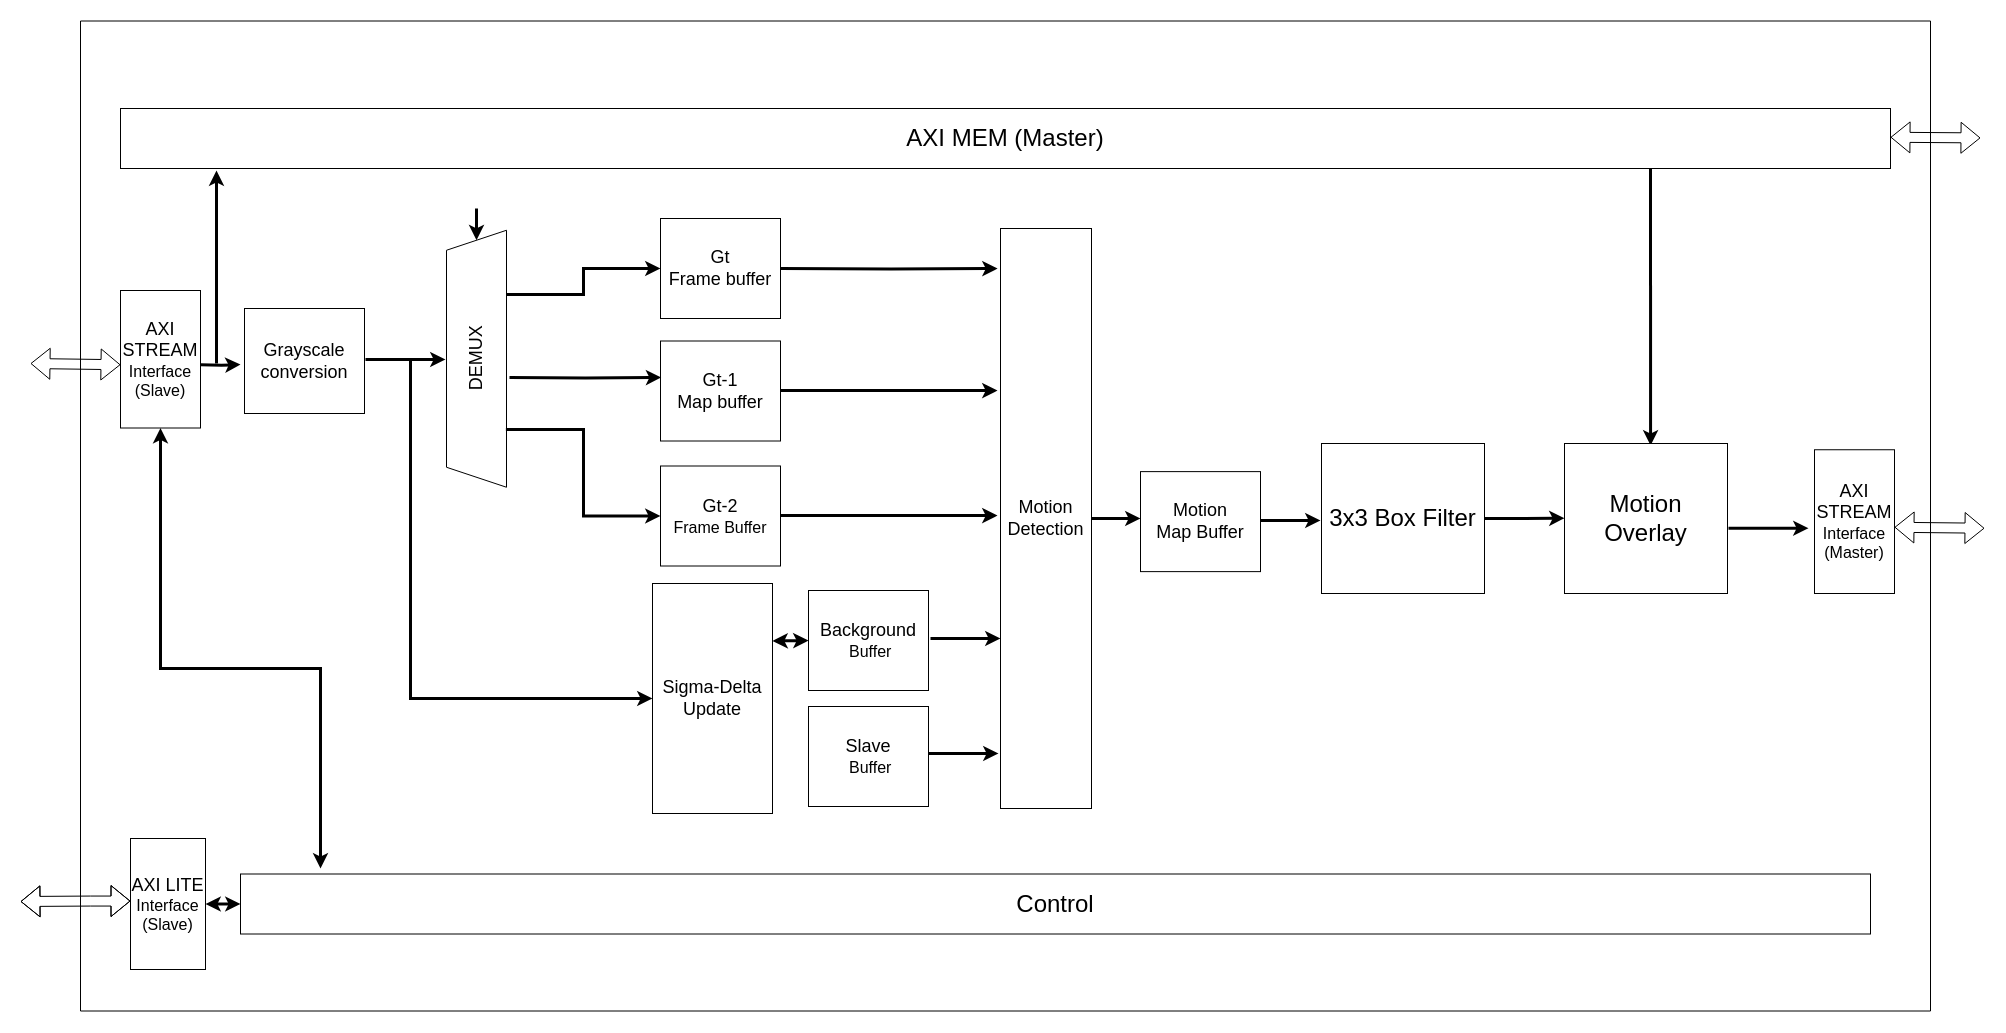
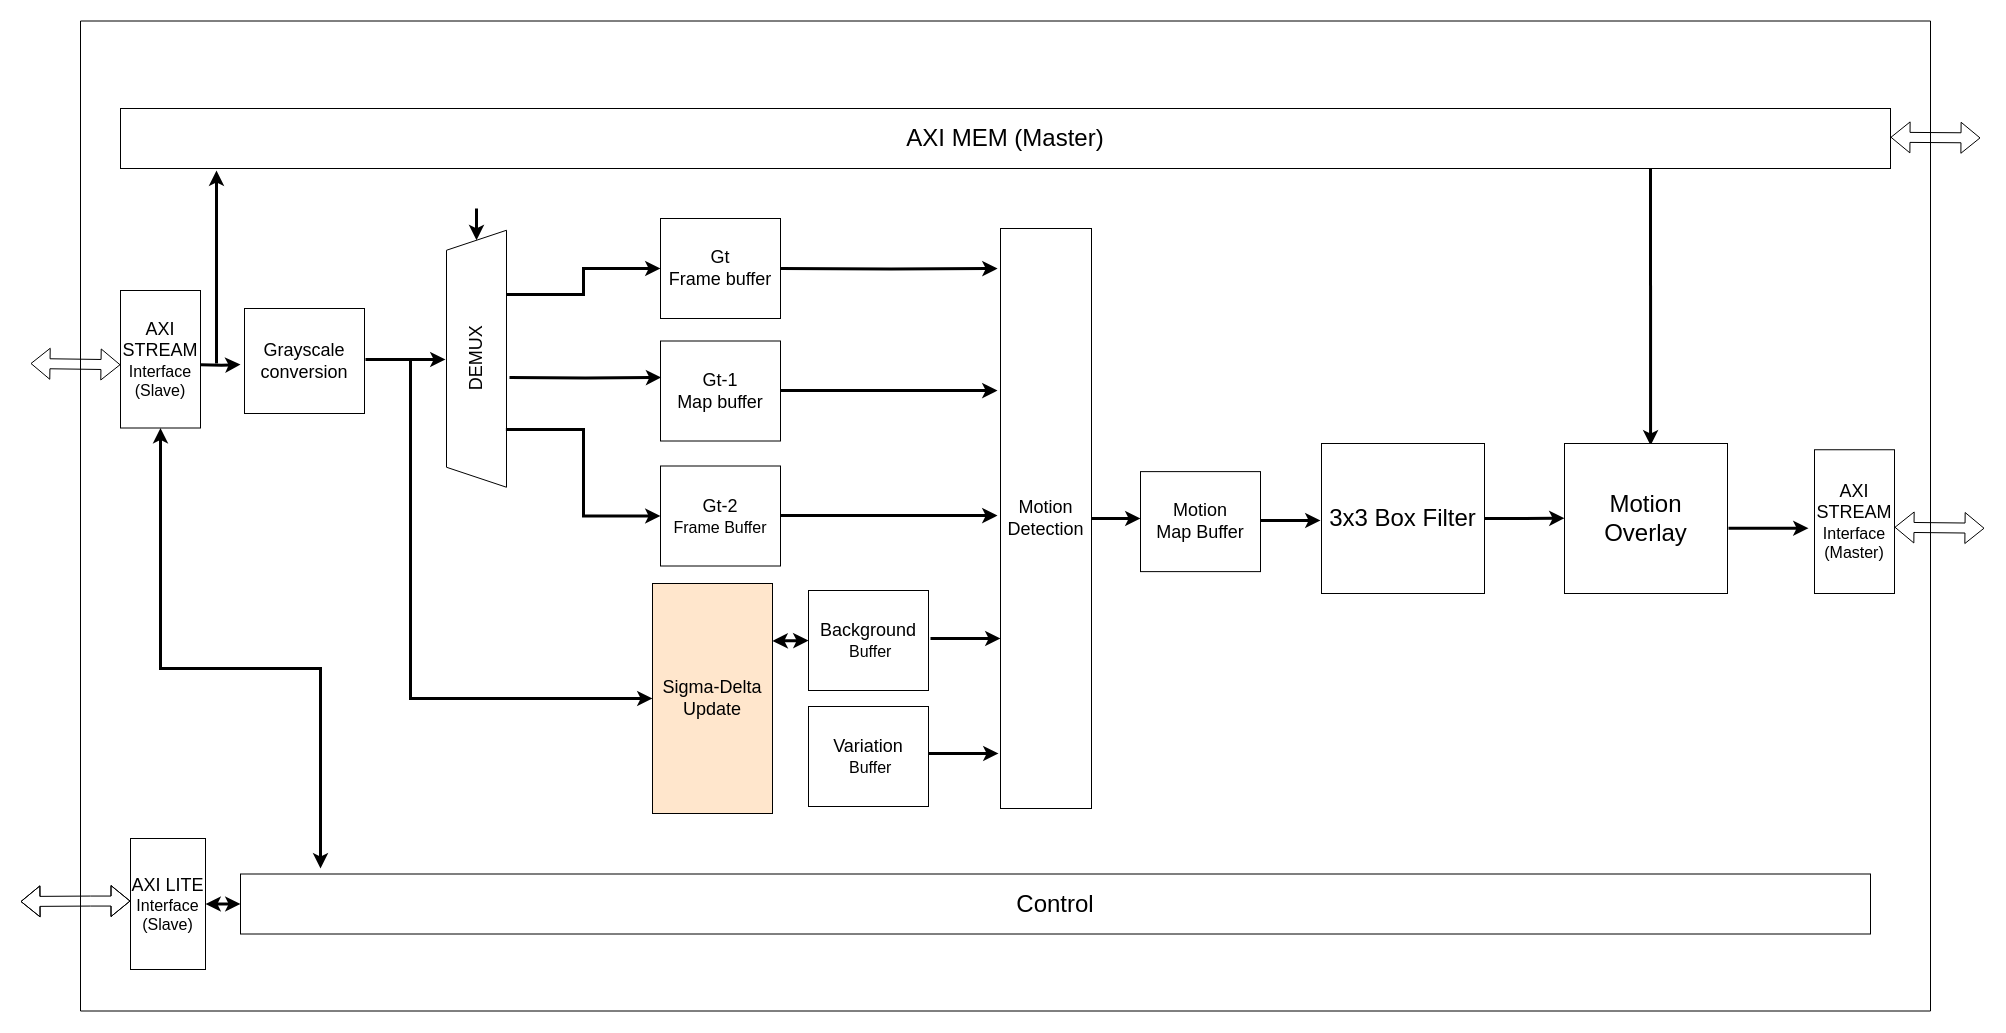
- <mxCell id="22" value="&lt;span style=&quot;font-size: 18px;&quot;&gt;Sigma-Delta&lt;/span&gt;&lt;div&gt;&lt;span style=&quot;font-size: 18px;&quot;&gt;Update&lt;/span&gt;&lt;/div&gt;" style="rounded=0;whiteSpace=wrap;html=1;" parent="1" vertex="1"><mxGeometry x="652" y="583" width="120" height="230" as="geometry" /></mxCell>
+ <mxCell id="22" value="&lt;span style=&quot;font-size: 18px;&quot;&gt;Sigma-Delta&lt;/span&gt;&lt;div&gt;&lt;span style=&quot;font-size: 18px;&quot;&gt;Update&lt;/span&gt;&lt;/div&gt;" style="rounded=0;whiteSpace=wrap;html=1;fillColor=#ffe6cc;" parent="1" vertex="1"><mxGeometry x="652" y="583" width="120" height="230" as="geometry" /></mxCell>
- <mxCell id="8" value="&lt;span style=&quot;background-color: transparent; color: light-dark(rgb(0, 0, 0), rgb(255, 255, 255)); font-size: 18px;&quot;&gt;Slave&lt;/span&gt;&lt;div&gt;&lt;span style=&quot;font-size: medium; background-color: transparent; color: light-dark(rgb(0, 0, 0), rgb(255, 255, 255));&quot;&gt;&amp;nbsp;Buffer&lt;/span&gt;&lt;/div&gt;" style="rounded=0;whiteSpace=wrap;html=1;" parent="1" vertex="1"><mxGeometry x="808" y="706" width="120" height="100" as="geometry" /></mxCell>
+ <mxCell id="8" value="&lt;span style=&quot;background-color: transparent; color: light-dark(rgb(0, 0, 0), rgb(255, 255, 255)); font-size: 18px;&quot;&gt;Variation&lt;/span&gt;&lt;div&gt;&lt;span style=&quot;font-size: medium; background-color: transparent; color: light-dark(rgb(0, 0, 0), rgb(255, 255, 255));&quot;&gt;&amp;nbsp;Buffer&lt;/span&gt;&lt;/div&gt;" style="rounded=0;whiteSpace=wrap;html=1;" parent="1" vertex="1"><mxGeometry x="808" y="706" width="120" height="100" as="geometry" /></mxCell>
